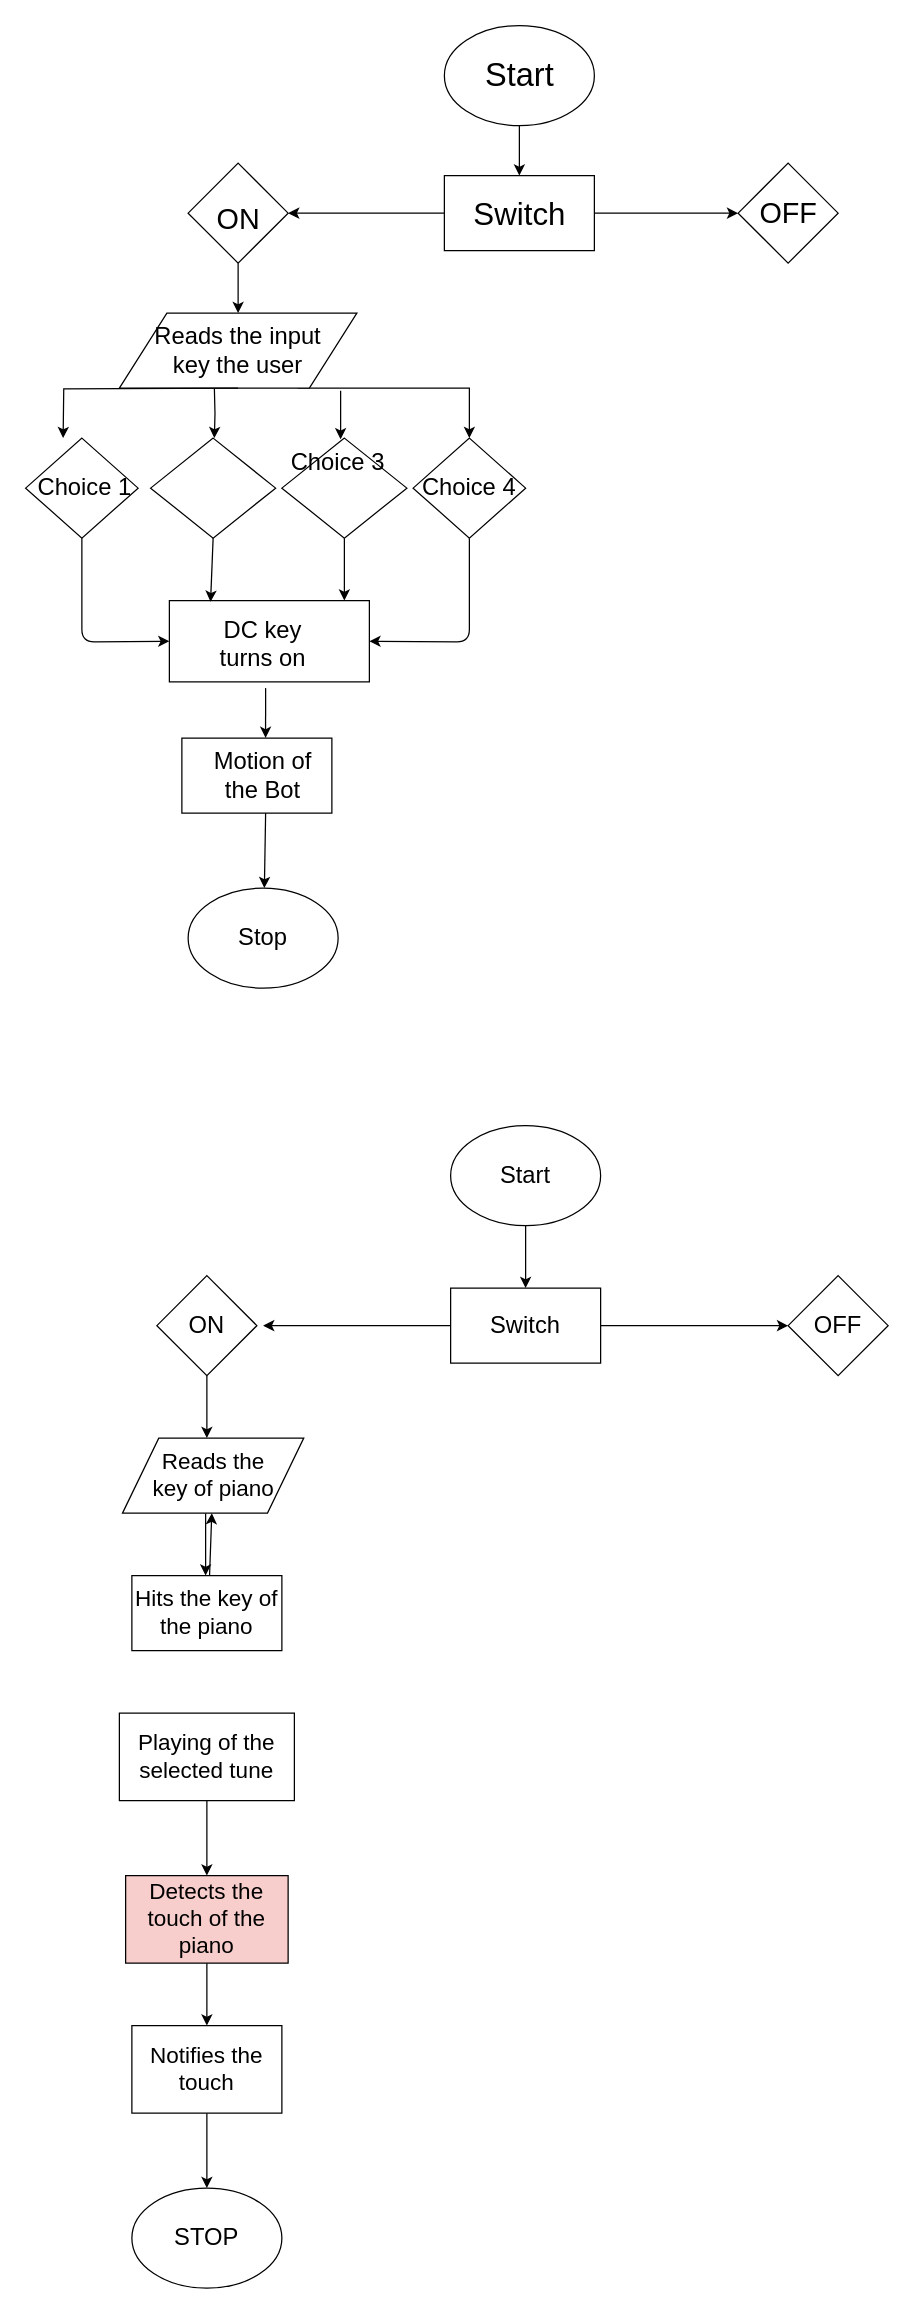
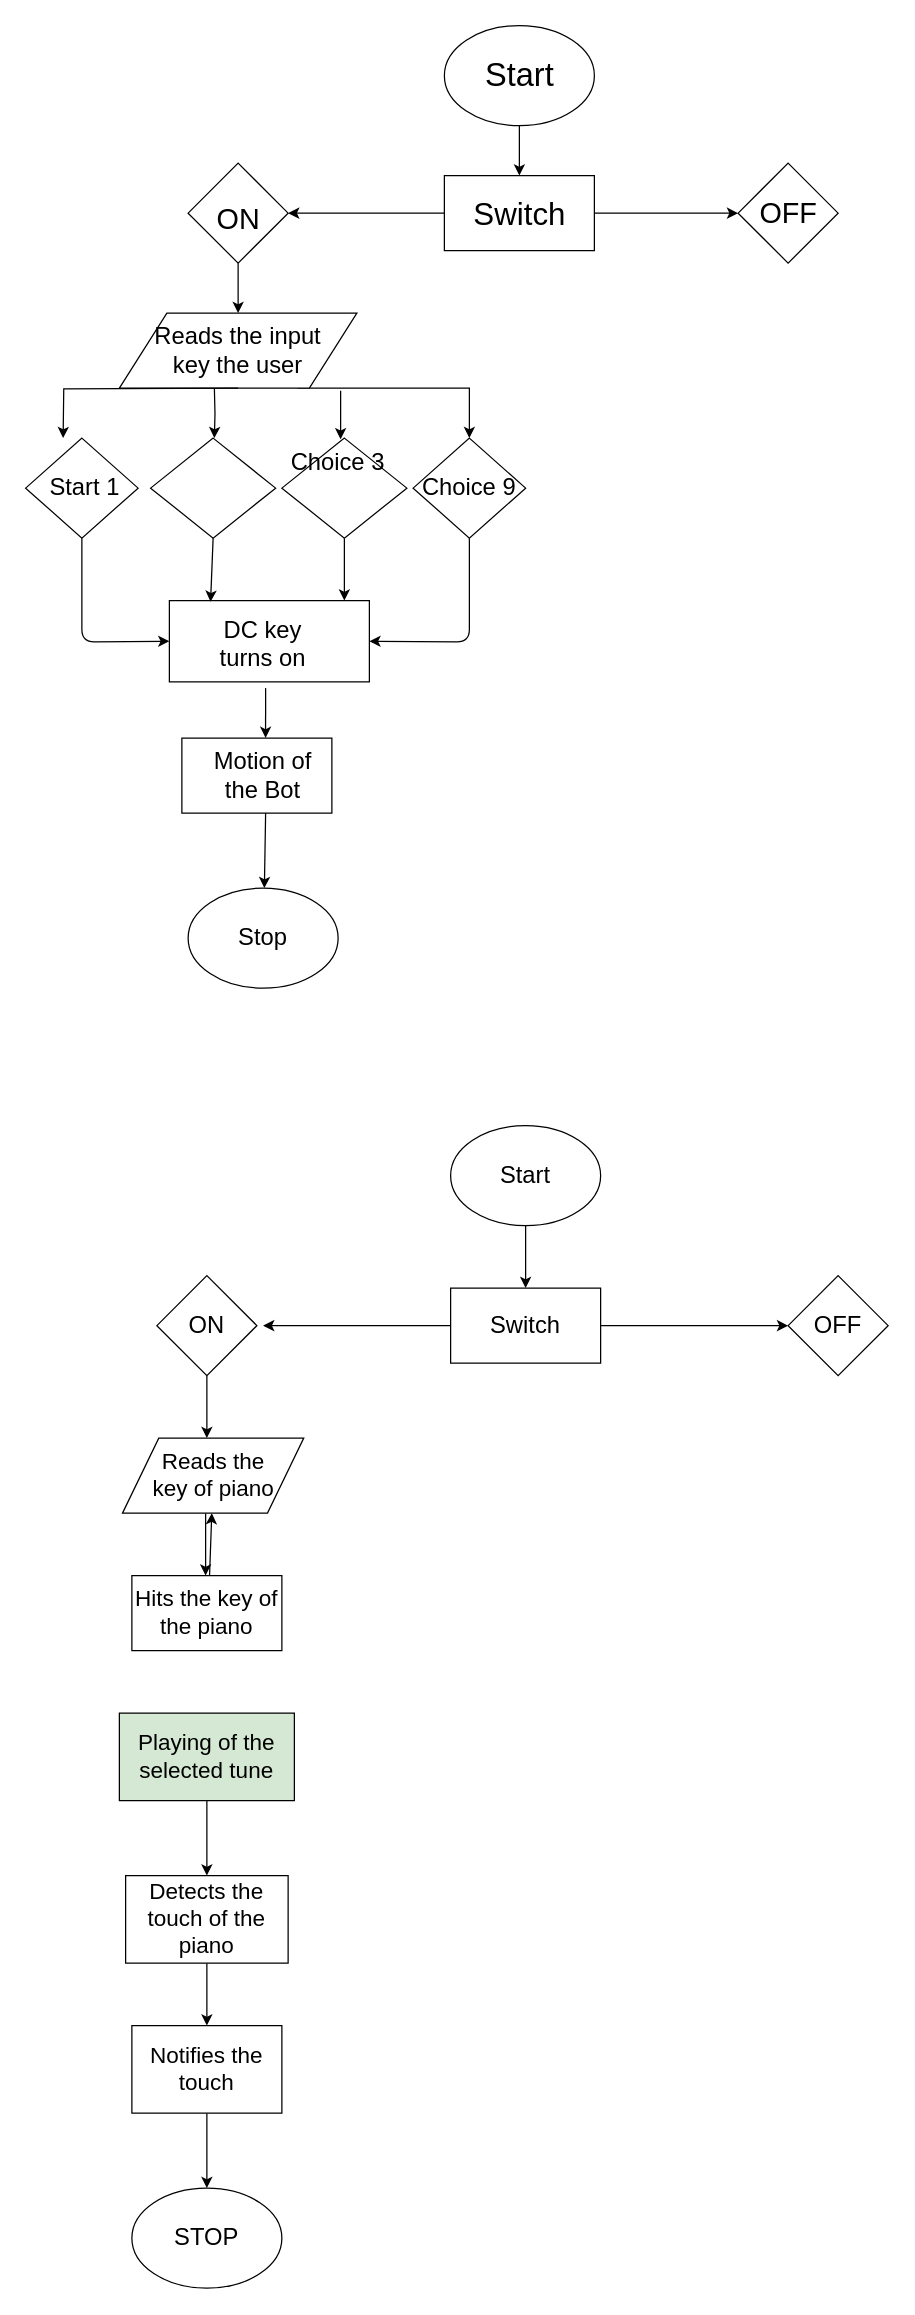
- <mxCell id="28" value="Choice 1" style="text;html=1;strokeColor=none;fillColor=none;align=center;verticalAlign=middle;whiteSpace=wrap;rounded=0;shadow=0;fontFamily=Helvetica;fontSize=19;" vertex="1" parent="1"><mxGeometry x="25" y="380" width="85" height="20" as="geometry" /></mxCell>
+ <mxCell id="28" value="Start 1" style="text;html=1;strokeColor=none;fillColor=none;align=center;verticalAlign=middle;whiteSpace=wrap;rounded=0;shadow=0;fontFamily=Helvetica;fontSize=19;" vertex="1" parent="1"><mxGeometry x="25" y="380" width="85" height="20" as="geometry" /></mxCell>
- <mxCell id="20" value="Choice 4" style="text;html=1;strokeColor=none;fillColor=none;align=center;verticalAlign=middle;whiteSpace=wrap;rounded=0;shadow=0;fontFamily=Helvetica;fontSize=19;" vertex="1" parent="1"><mxGeometry x="335" y="380" width="80" height="20" as="geometry" /></mxCell>
+ <mxCell id="20" value="Choice 9" style="text;html=1;strokeColor=none;fillColor=none;align=center;verticalAlign=middle;whiteSpace=wrap;rounded=0;shadow=0;fontFamily=Helvetica;fontSize=19;" vertex="1" parent="1"><mxGeometry x="335" y="380" width="80" height="20" as="geometry" /></mxCell>
- <mxCell id="52" value="&lt;span style=&quot;font-size: 18px&quot;&gt;Playing of the selected tune&lt;/span&gt;" style="rounded=0;whiteSpace=wrap;html=1;" vertex="1" parent="1"><mxGeometry x="95" y="1370" width="140" height="70" as="geometry" /></mxCell>
+ <mxCell id="52" value="&lt;span style=&quot;font-size: 18px&quot;&gt;Playing of the selected tune&lt;/span&gt;" style="rounded=0;whiteSpace=wrap;html=1;fillColor=#d5e8d4;" vertex="1" parent="1"><mxGeometry x="95" y="1370" width="140" height="70" as="geometry" /></mxCell>
- <mxCell id="54" value="&lt;font&gt;D&lt;/font&gt;&lt;span&gt;etects the touch of the piano&lt;/span&gt;" style="rounded=0;whiteSpace=wrap;html=1;shadow=0;fontFamily=Helvetica;fontSize=18;align=center;fillColor=#f8cecc;" vertex="1" parent="1"><mxGeometry x="100" y="1500" width="130" height="70" as="geometry" /></mxCell>
+ <mxCell id="54" value="&lt;font&gt;D&lt;/font&gt;&lt;span&gt;etects the touch of the piano&lt;/span&gt;" style="rounded=0;whiteSpace=wrap;html=1;shadow=0;fontFamily=Helvetica;fontSize=18;align=center;" vertex="1" parent="1"><mxGeometry x="100" y="1500" width="130" height="70" as="geometry" /></mxCell>
